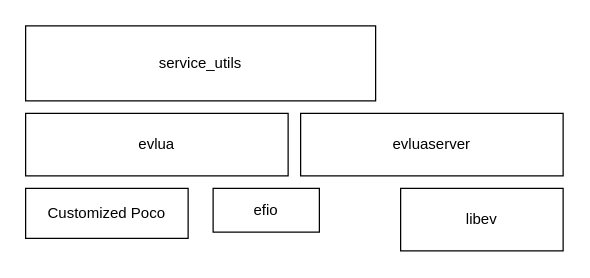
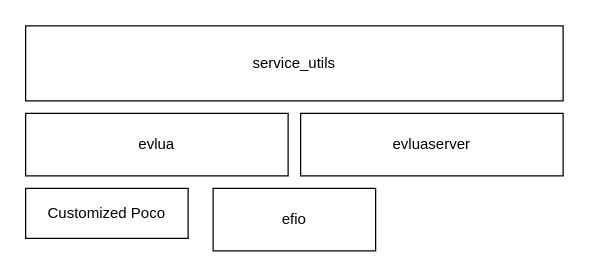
- <mxCell id="7" value="service_utils" style="rounded=0;whiteSpace=wrap;html=1;" vertex="1" parent="1"><mxGeometry x="20" y="20" width="280" height="60" as="geometry" /></mxCell>
+ <mxCell id="7" value="service_utils" style="rounded=0;whiteSpace=wrap;html=1;" vertex="1" parent="1"><mxGeometry x="20" y="20" width="430" height="60" as="geometry" /></mxCell>
- <mxCell id="3" value="efio" style="rounded=0;whiteSpace=wrap;html=1;" vertex="1" parent="1"><mxGeometry x="170" y="150" width="85" height="35" as="geometry" /></mxCell>
+ <mxCell id="3" value="efio" style="rounded=0;whiteSpace=wrap;html=1;" vertex="1" parent="1"><mxGeometry x="170" y="150" width="130" height="50" as="geometry" /></mxCell>
- <mxCell id="4" value="libev" style="rounded=0;whiteSpace=wrap;html=1;" vertex="1" parent="1"><mxGeometry x="320" y="150" width="130" height="50" as="geometry" /></mxCell>
